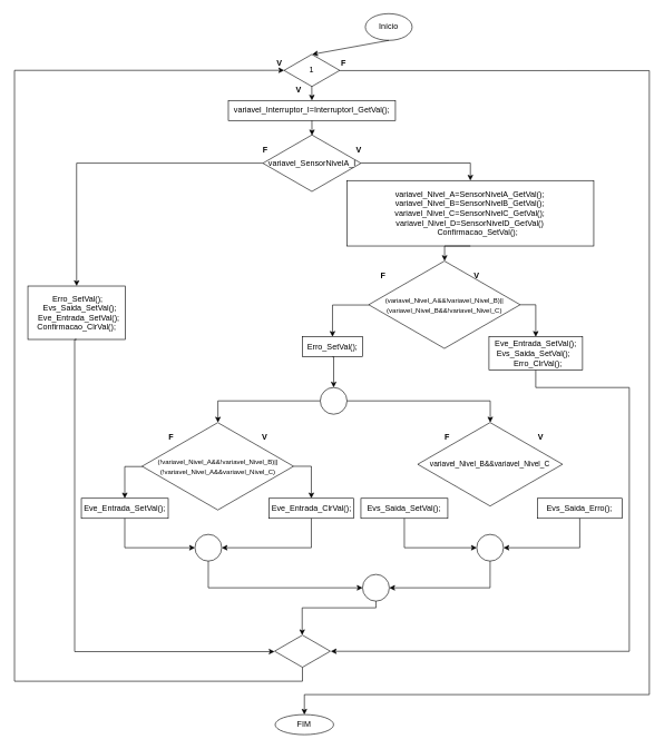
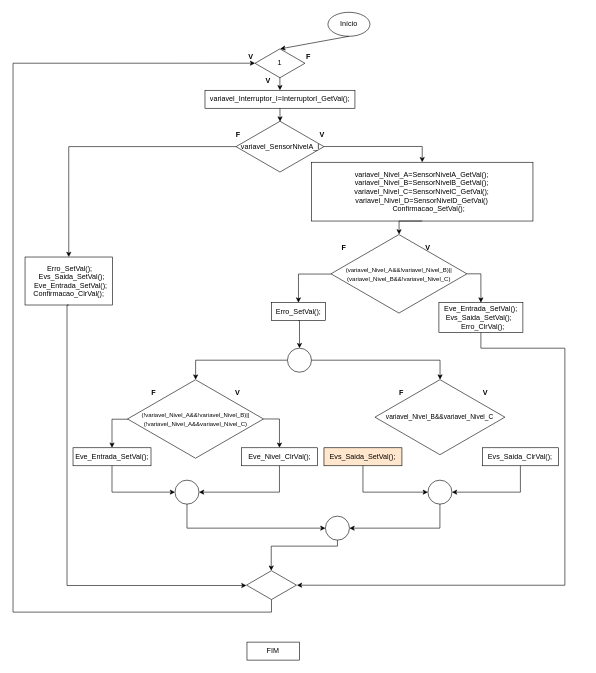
- <mxCell id="53" value="" style="edgeStyle=segmentEdgeStyle;endArrow=classic;html=1;rounded=0;entryX=0.5;entryY=0;entryDx=0;entryDy=0;exitX=0.999;exitY=0.505;exitDx=0;exitDy=0;exitPerimeter=0;" parent="1" source="3" target="52" edge="1"><mxGeometry width="50" height="50" relative="1" as="geometry"><mxPoint x="580.93" y="110" as="sourcePoint" /><mxPoint x="480.93" y="960" as="targetPoint" /><Array as="points"><mxPoint x="970.93" y="105" /><mxPoint x="970.93" y="1040" /><mxPoint x="454.93" y="1040" /></Array></mxGeometry></mxCell>
- <mxCell id="24" value="Eve_Entrada_ClrVal();" style="rounded=0;whiteSpace=wrap;html=1;align=center;" parent="1" vertex="1"><mxGeometry x="401.77" y="746" width="126.65" height="30" as="geometry" /></mxCell>
+ <mxCell id="24" value="Eve_Nivel_ClrVal();" style="rounded=0;whiteSpace=wrap;html=1;align=center;" parent="1" vertex="1"><mxGeometry x="401.77" y="746" width="126.65" height="30" as="geometry" /></mxCell>
- <mxCell id="34" value="Evs_Saida_SetVal();" style="rounded=0;whiteSpace=wrap;html=1;align=center;" parent="1" vertex="1"><mxGeometry x="539.27" y="746" width="130" height="30" as="geometry" /></mxCell>
+ <mxCell id="34" value="Evs_Saida_SetVal();" style="rounded=0;whiteSpace=wrap;html=1;align=center;fillColor=#ffe6cc;" parent="1" vertex="1"><mxGeometry x="539.27" y="746" width="130" height="30" as="geometry" /></mxCell>
- <mxCell id="33" value="Evs_Saida_Erro();" style="rounded=0;whiteSpace=wrap;html=1;align=center;" parent="1" vertex="1"><mxGeometry x="803.44" y="746" width="126.65" height="30" as="geometry" /></mxCell>
+ <mxCell id="33" value="Evs_Saida_ClrVal();" style="rounded=0;whiteSpace=wrap;html=1;align=center;" parent="1" vertex="1"><mxGeometry x="803.44" y="746" width="126.65" height="30" as="geometry" /></mxCell>
- <mxCell id="52" value="FIM" style="ellipse;whiteSpace=wrap;html=1;" parent="1" vertex="1"><mxGeometry x="410.93" y="1070" width="87.47" height="30" as="geometry" /></mxCell>
+ <mxCell id="52" value="FIM" style="whiteSpace=wrap;html=1;rounded=0;" parent="1" vertex="1"><mxGeometry x="410.93" y="1070" width="87.47" height="30" as="geometry" /></mxCell>
